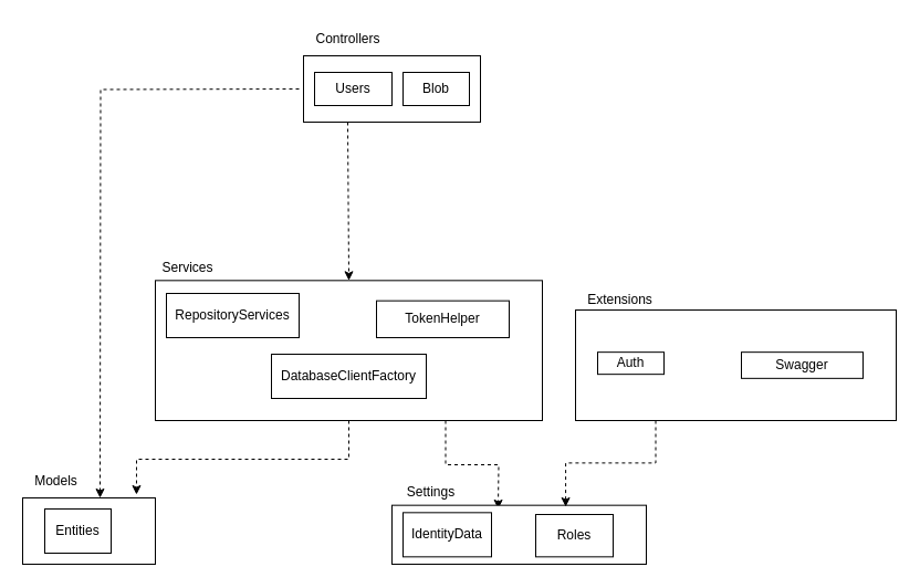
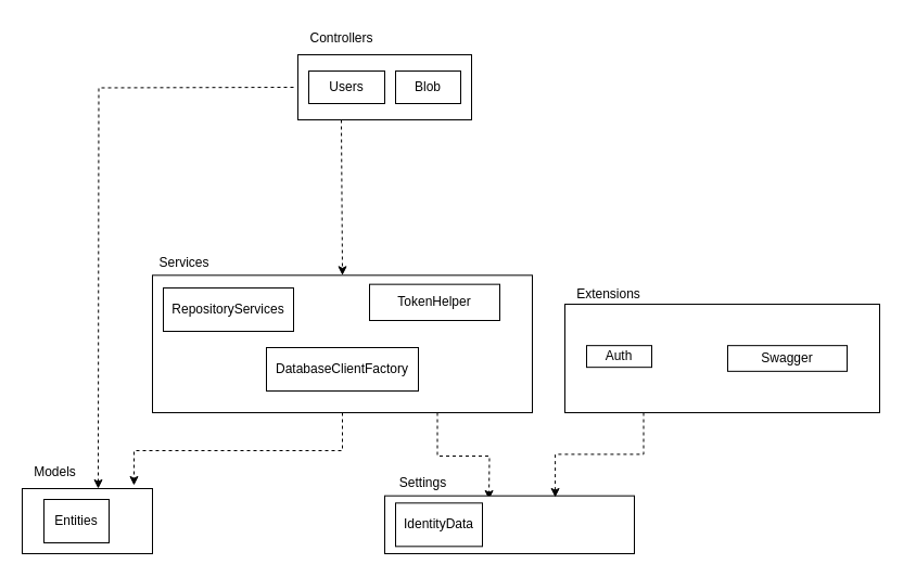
- <mxCell id="8" value="TokenHelper" style="whiteSpace=wrap;html=1;" vertex="1" parent="2"><mxGeometry x="200" y="81.66" width="120" height="33.34" as="geometry" /></mxCell>
+ <mxCell id="8" value="TokenHelper" style="whiteSpace=wrap;html=1;" vertex="1" parent="2"><mxGeometry x="200" y="71.66" width="120" height="33.34" as="geometry" /></mxCell>
- <mxCell id="22" value="Roles" style="whiteSpace=wrap;html=1;" vertex="1" parent="18"><mxGeometry x="130" y="35" width="70" height="38.33" as="geometry" /></mxCell>
